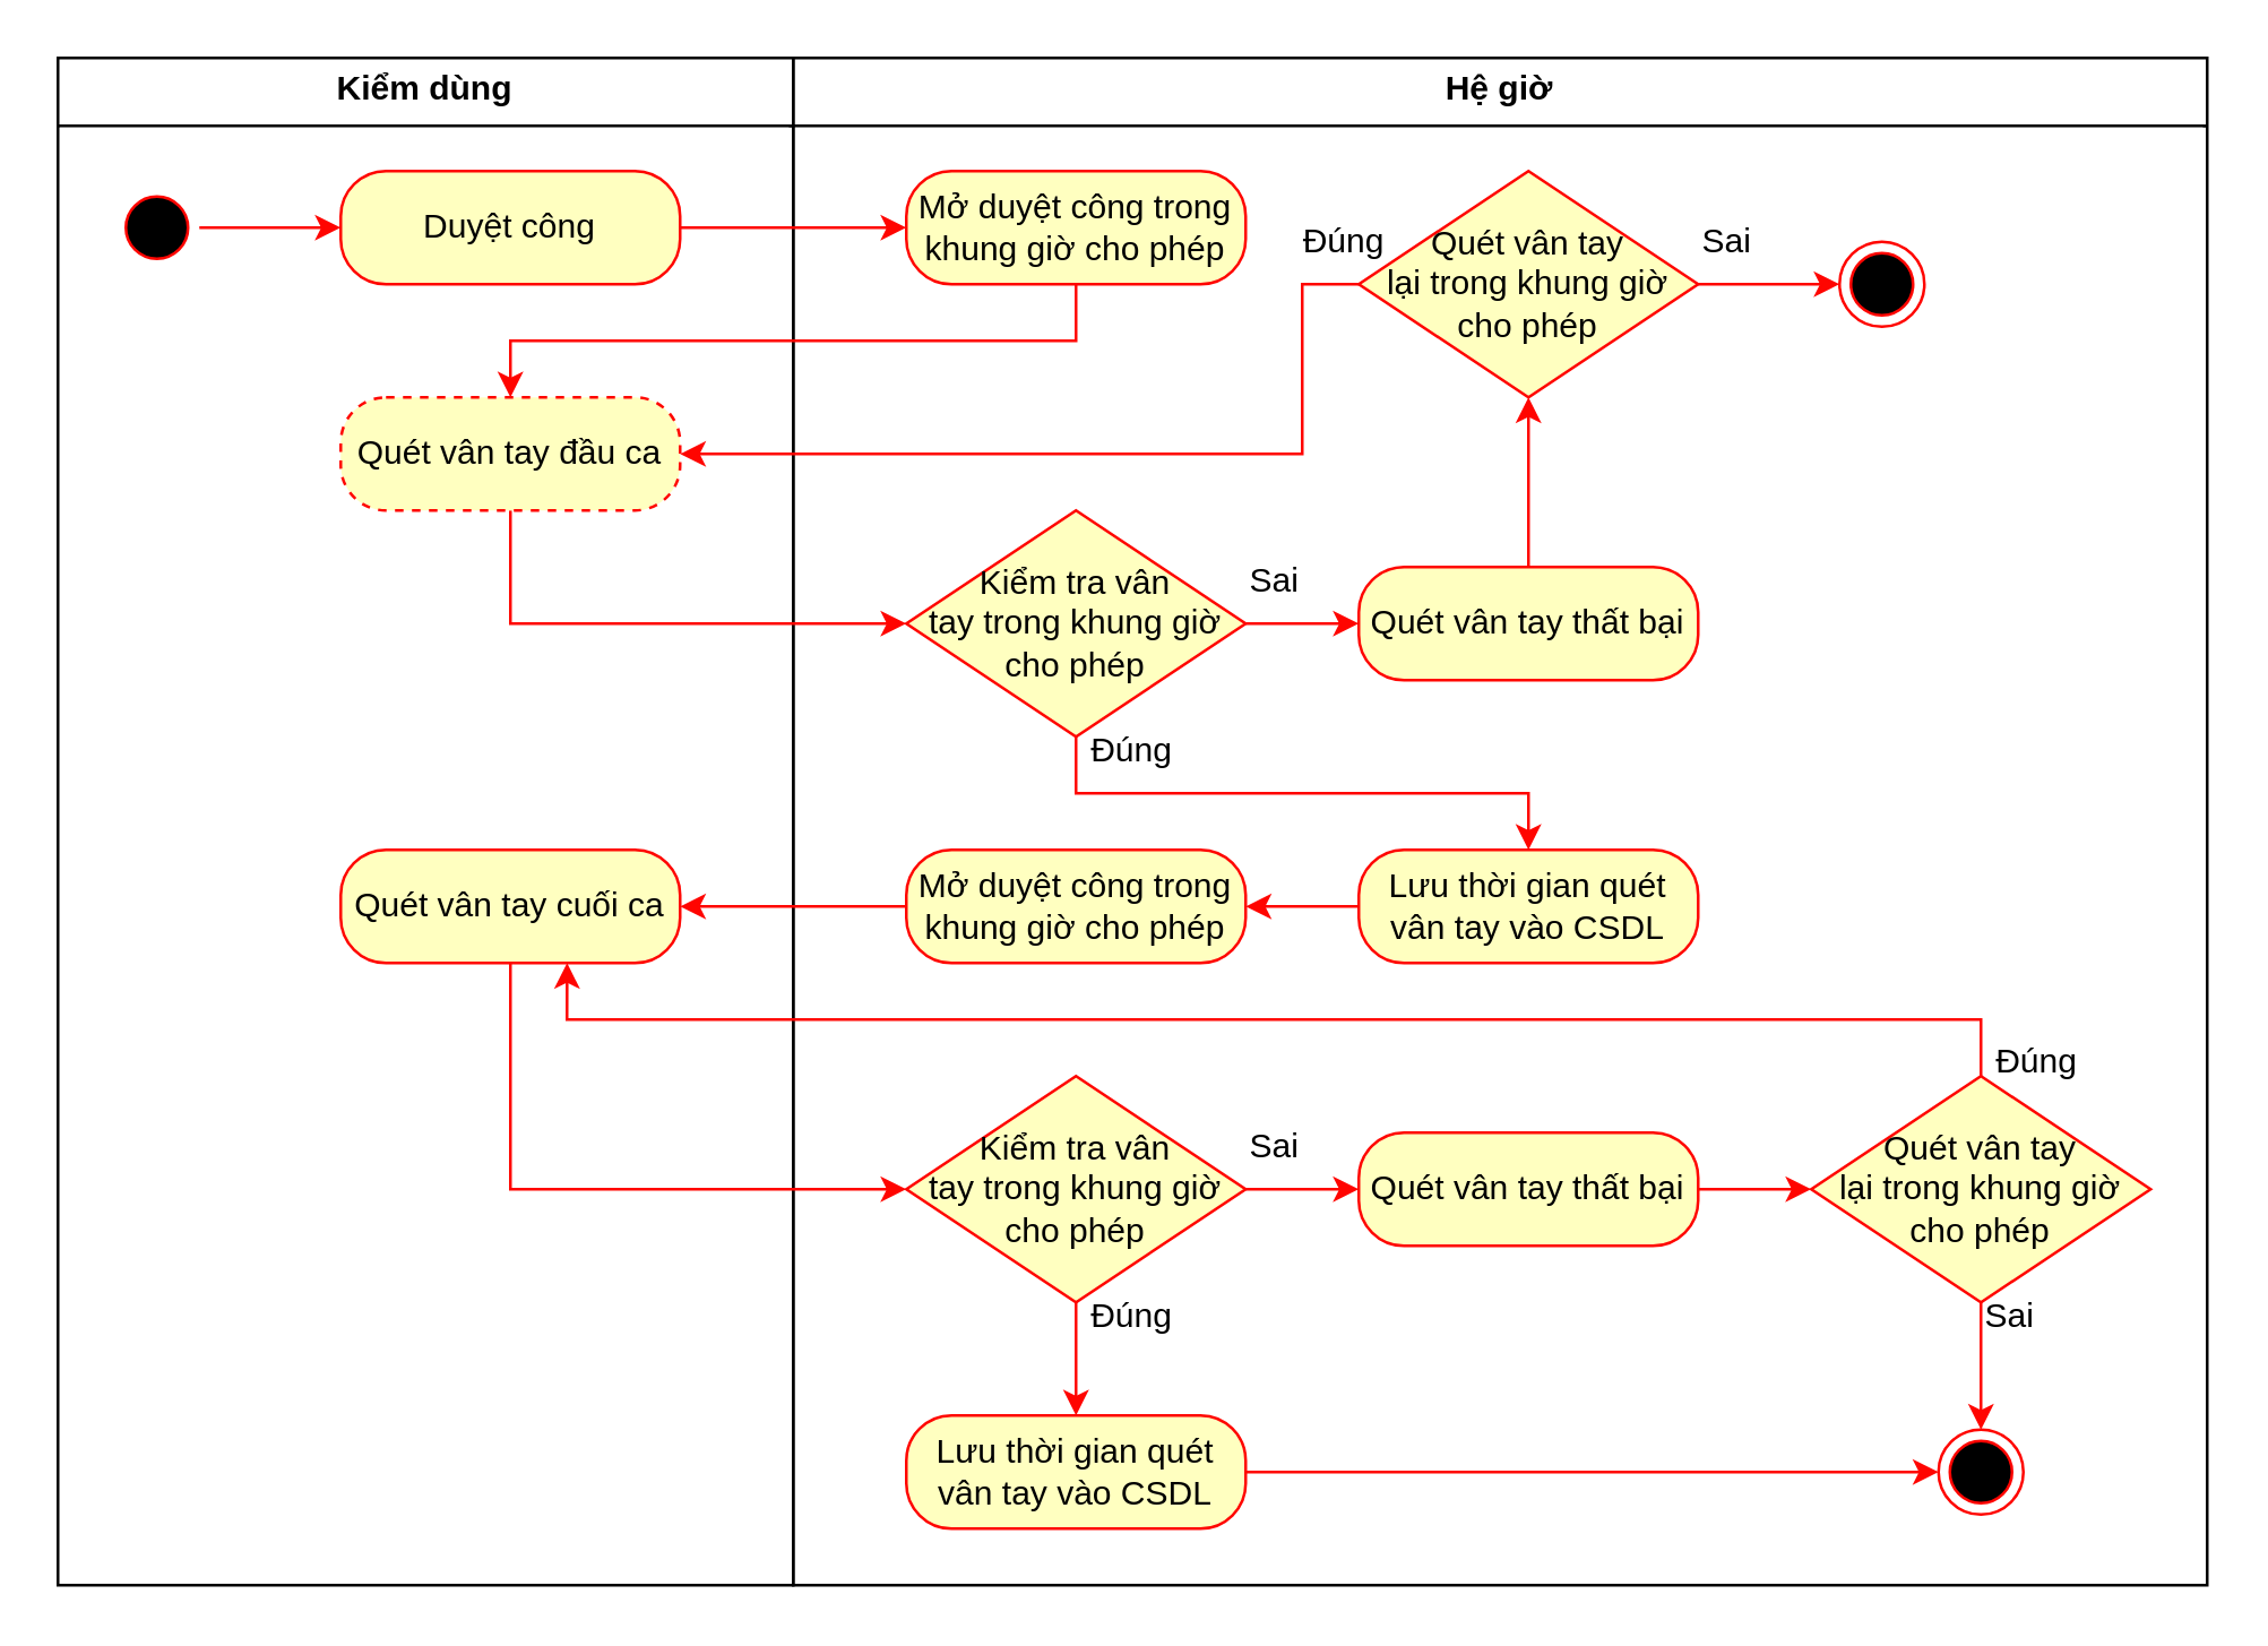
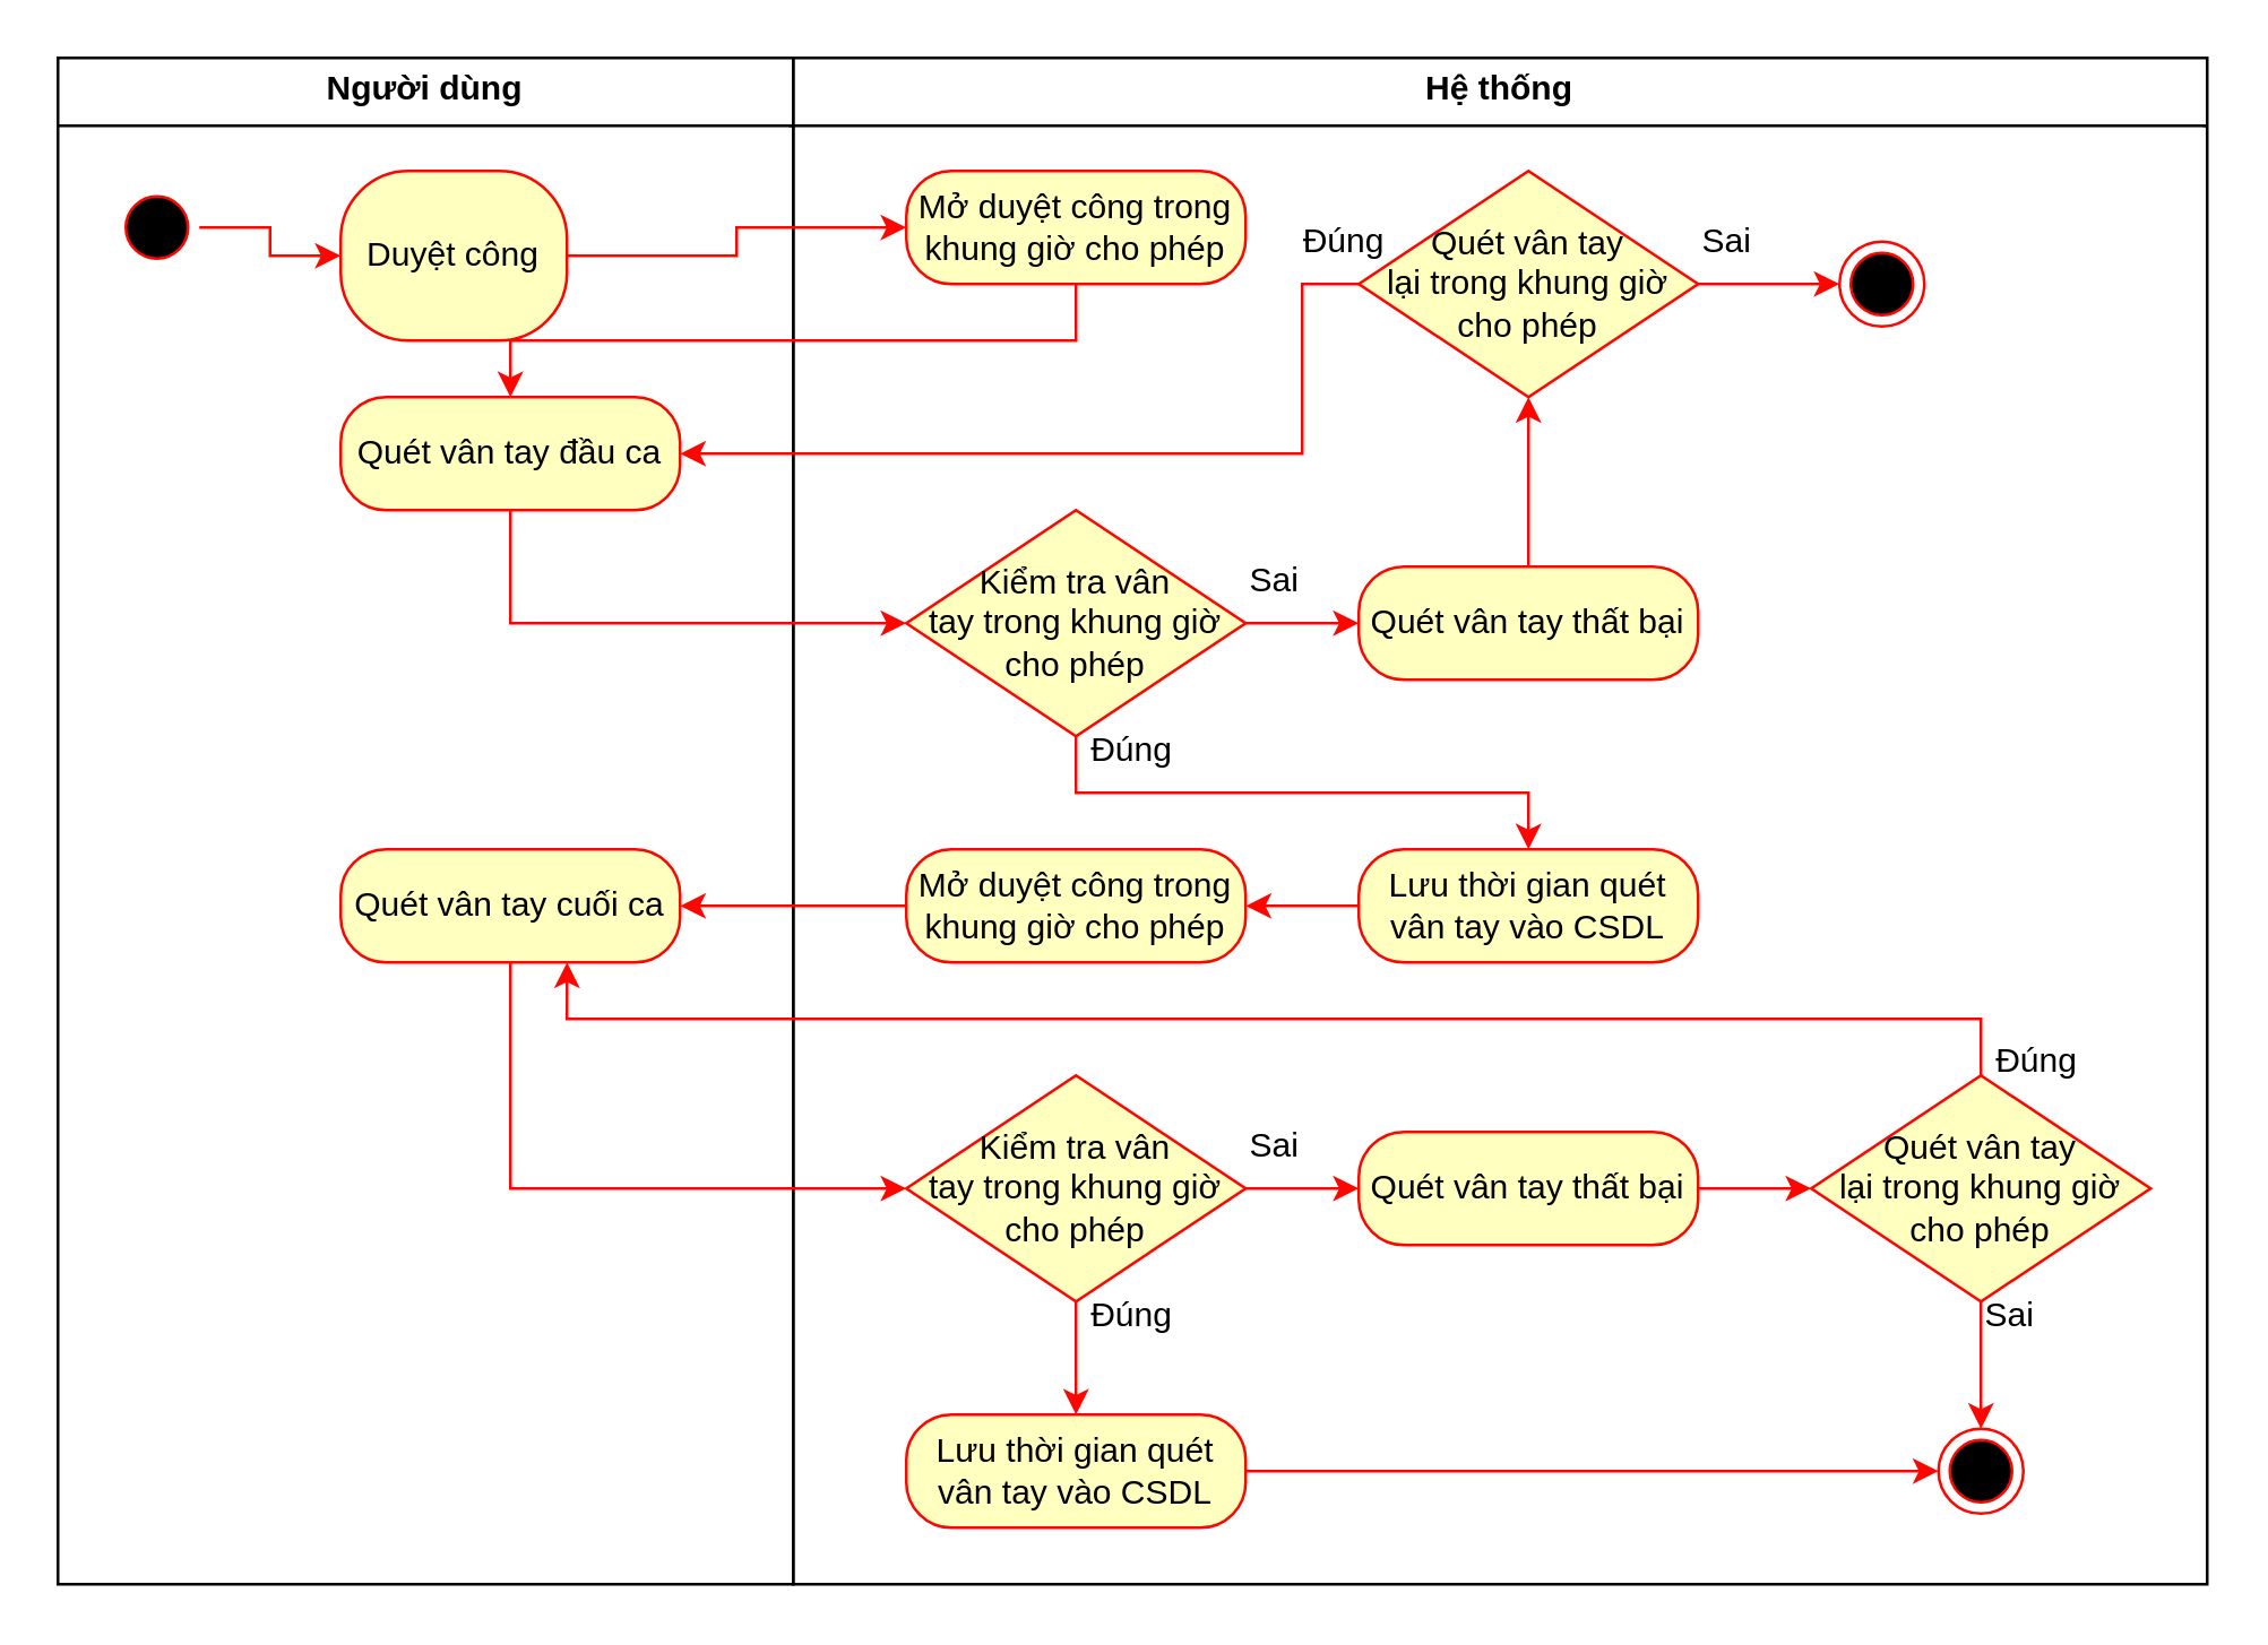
- <mxCell id="3" value="&lt;p style=&quot;margin:0px;margin-top:4px;text-align:center;&quot;&gt;&lt;b&gt;Kiểm dùng&lt;/b&gt;&lt;/p&gt;&lt;hr size=&quot;1&quot; style=&quot;border-style:solid;&quot;&gt;&lt;div style=&quot;height:2px;&quot;&gt;&lt;/div&gt;" style="verticalAlign=top;align=left;overflow=fill;html=1;whiteSpace=wrap;" vertex="1" parent="1"><mxGeometry width="260" height="540" as="geometry" x="20" y="20" /></mxCell>
+ <mxCell id="3" value="&lt;p style=&quot;margin:0px;margin-top:4px;text-align:center;&quot;&gt;&lt;b&gt;Người dùng&lt;/b&gt;&lt;/p&gt;&lt;hr size=&quot;1&quot; style=&quot;border-style:solid;&quot;&gt;&lt;div style=&quot;height:2px;&quot;&gt;&lt;/div&gt;" style="verticalAlign=top;align=left;overflow=fill;html=1;whiteSpace=wrap;" vertex="1" parent="1"><mxGeometry width="260" height="540" as="geometry" x="20" y="20" /></mxCell>
- <mxCell id="2" value="&lt;p style=&quot;margin:0px;margin-top:4px;text-align:center;&quot;&gt;&lt;b&gt;Hệ giờ&lt;/b&gt;&lt;/p&gt;&lt;hr size=&quot;1&quot; style=&quot;border-style:solid;&quot;&gt;&lt;div style=&quot;height:2px;&quot;&gt;&lt;/div&gt;" style="verticalAlign=top;align=left;overflow=fill;html=1;whiteSpace=wrap;" vertex="1" parent="1"><mxGeometry x="280" width="500" height="540" as="geometry" y="20" /></mxCell>
+ <mxCell id="2" value="&lt;p style=&quot;margin:0px;margin-top:4px;text-align:center;&quot;&gt;&lt;b&gt;Hệ thống&lt;/b&gt;&lt;/p&gt;&lt;hr size=&quot;1&quot; style=&quot;border-style:solid;&quot;&gt;&lt;div style=&quot;height:2px;&quot;&gt;&lt;/div&gt;" style="verticalAlign=top;align=left;overflow=fill;html=1;whiteSpace=wrap;" vertex="1" parent="1"><mxGeometry x="280" width="500" height="540" as="geometry" y="20" /></mxCell>
- <mxCell id="7" value="Duyệt công" style="rounded=1;whiteSpace=wrap;html=1;arcSize=40;fontColor=#000000;fillColor=#ffffc0;strokeColor=#FF0500;" parent="1" vertex="1"><mxGeometry x="120" y="60" width="120" height="40" as="geometry" /></mxCell>
+ <mxCell id="7" value="Duyệt công" style="rounded=1;whiteSpace=wrap;html=1;arcSize=40;fontColor=#000000;fillColor=#ffffc0;strokeColor=#FF0500;" parent="1" vertex="1"><mxGeometry x="120" y="60" width="80" height="60" as="geometry" /></mxCell>
- <mxCell id="9" value="Quét vân tay đầu ca" style="rounded=1;whiteSpace=wrap;html=1;arcSize=40;fontColor=#000000;fillColor=#ffffc0;strokeColor=#FF0500;dashed=1;" parent="1" vertex="1"><mxGeometry x="120" y="140" width="120" height="40" as="geometry" /></mxCell>
+ <mxCell id="9" value="Quét vân tay đầu ca" style="rounded=1;whiteSpace=wrap;html=1;arcSize=40;fontColor=#000000;fillColor=#ffffc0;strokeColor=#FF0500;" parent="1" vertex="1"><mxGeometry x="120" y="140" width="120" height="40" as="geometry" /></mxCell>
